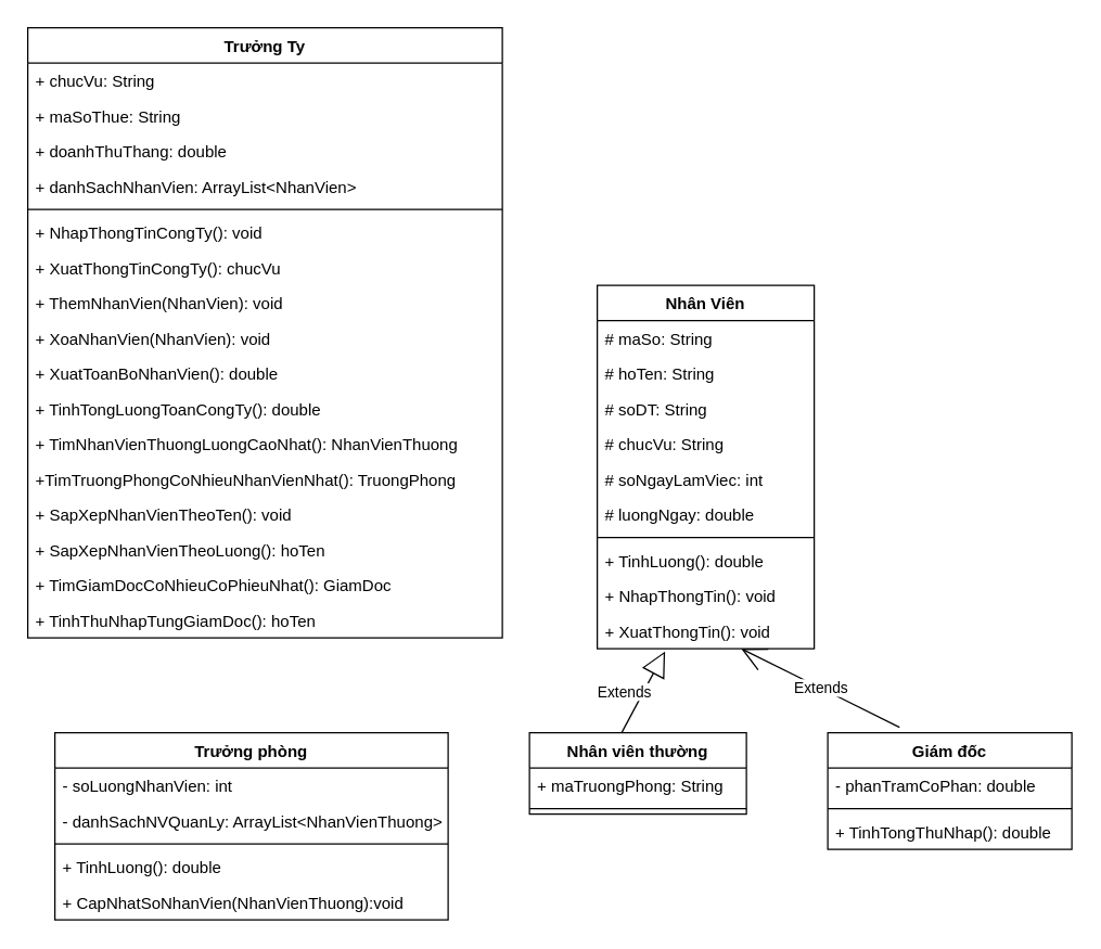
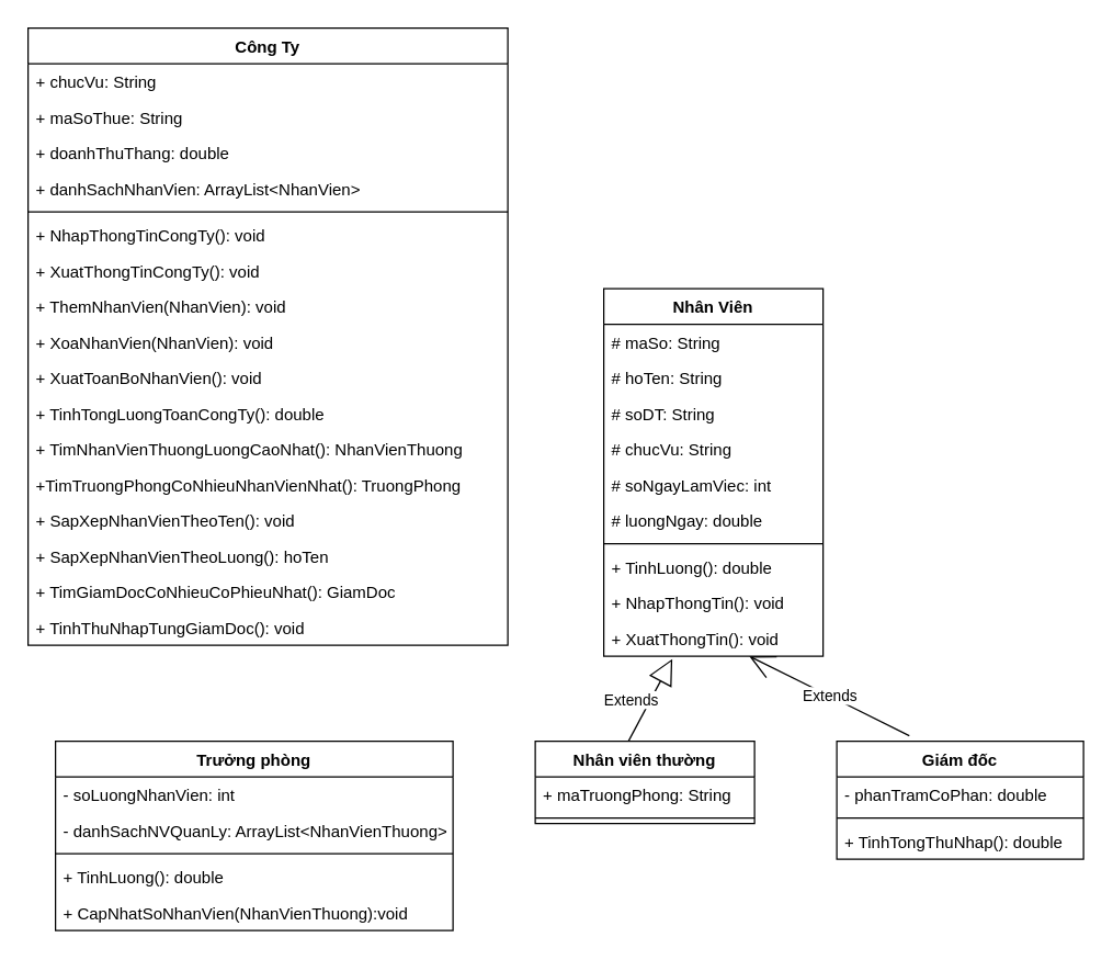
- <mxCell id="2" value="Trưởng Ty" style="swimlane;fontStyle=1;align=center;verticalAlign=top;childLayout=stackLayout;horizontal=1;startSize=26;horizontalStack=0;resizeParent=1;resizeParentMax=0;resizeLast=0;collapsible=1;marginBottom=0;" vertex="1" parent="1"><mxGeometry x="20" y="20" width="350" height="450" as="geometry" /></mxCell>
+ <mxCell id="2" value="Công Ty" style="swimlane;fontStyle=1;align=center;verticalAlign=top;childLayout=stackLayout;horizontal=1;startSize=26;horizontalStack=0;resizeParent=1;resizeParentMax=0;resizeLast=0;collapsible=1;marginBottom=0;" vertex="1" parent="1"><mxGeometry x="20" y="20" width="350" height="450" as="geometry" /></mxCell>
- <mxCell id="9" value="+ XuatThongTinCongTy(): chucVu" style="text;strokeColor=none;fillColor=none;align=left;verticalAlign=top;spacingLeft=4;spacingRight=4;overflow=hidden;rotatable=0;points=[[0,0.5],[1,0.5]];portConstraint=eastwest;" vertex="1" parent="2"><mxGeometry y="164" width="350" height="26" as="geometry" /></mxCell>
+ <mxCell id="9" value="+ XuatThongTinCongTy(): void" style="text;strokeColor=none;fillColor=none;align=left;verticalAlign=top;spacingLeft=4;spacingRight=4;overflow=hidden;rotatable=0;points=[[0,0.5],[1,0.5]];portConstraint=eastwest;" vertex="1" parent="2"><mxGeometry y="164" width="350" height="26" as="geometry" /></mxCell>
- <mxCell id="12" value="+ XuatToanBoNhanVien(): double" style="text;strokeColor=none;fillColor=none;align=left;verticalAlign=top;spacingLeft=4;spacingRight=4;overflow=hidden;rotatable=0;points=[[0,0.5],[1,0.5]];portConstraint=eastwest;" vertex="1" parent="2"><mxGeometry y="242" width="350" height="26" as="geometry" /></mxCell>
+ <mxCell id="12" value="+ XuatToanBoNhanVien(): void" style="text;strokeColor=none;fillColor=none;align=left;verticalAlign=top;spacingLeft=4;spacingRight=4;overflow=hidden;rotatable=0;points=[[0,0.5],[1,0.5]];portConstraint=eastwest;" vertex="1" parent="2"><mxGeometry y="242" width="350" height="26" as="geometry" /></mxCell>
- <mxCell id="19" value="+ TinhThuNhapTungGiamDoc(): hoTen" style="text;strokeColor=none;fillColor=none;align=left;verticalAlign=top;spacingLeft=4;spacingRight=4;overflow=hidden;rotatable=0;points=[[0,0.5],[1,0.5]];portConstraint=eastwest;" vertex="1" parent="2"><mxGeometry y="424" width="350" height="26" as="geometry" /></mxCell>
+ <mxCell id="19" value="+ TinhThuNhapTungGiamDoc(): void" style="text;strokeColor=none;fillColor=none;align=left;verticalAlign=top;spacingLeft=4;spacingRight=4;overflow=hidden;rotatable=0;points=[[0,0.5],[1,0.5]];portConstraint=eastwest;" vertex="1" parent="2"><mxGeometry y="424" width="350" height="26" as="geometry" /></mxCell>
